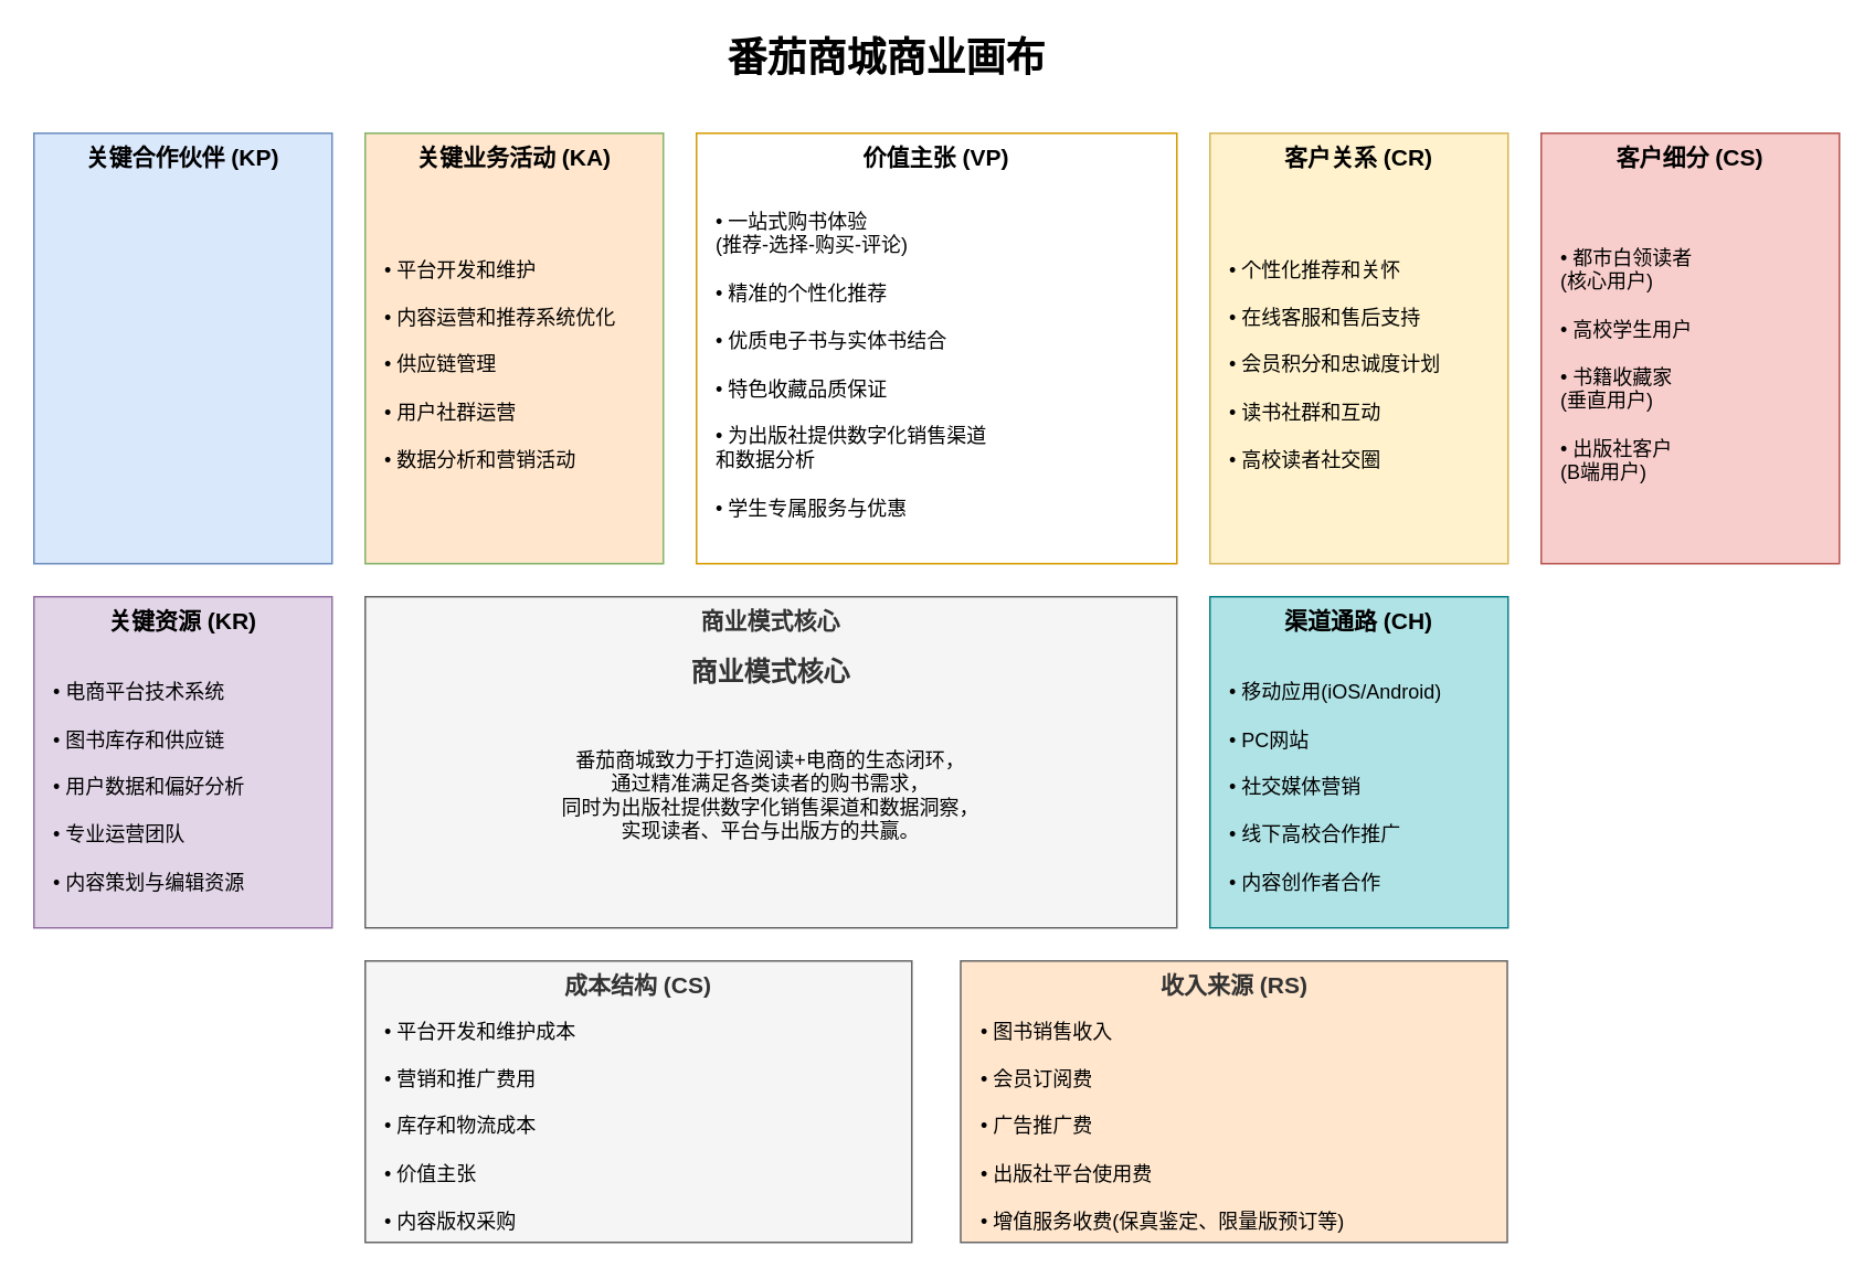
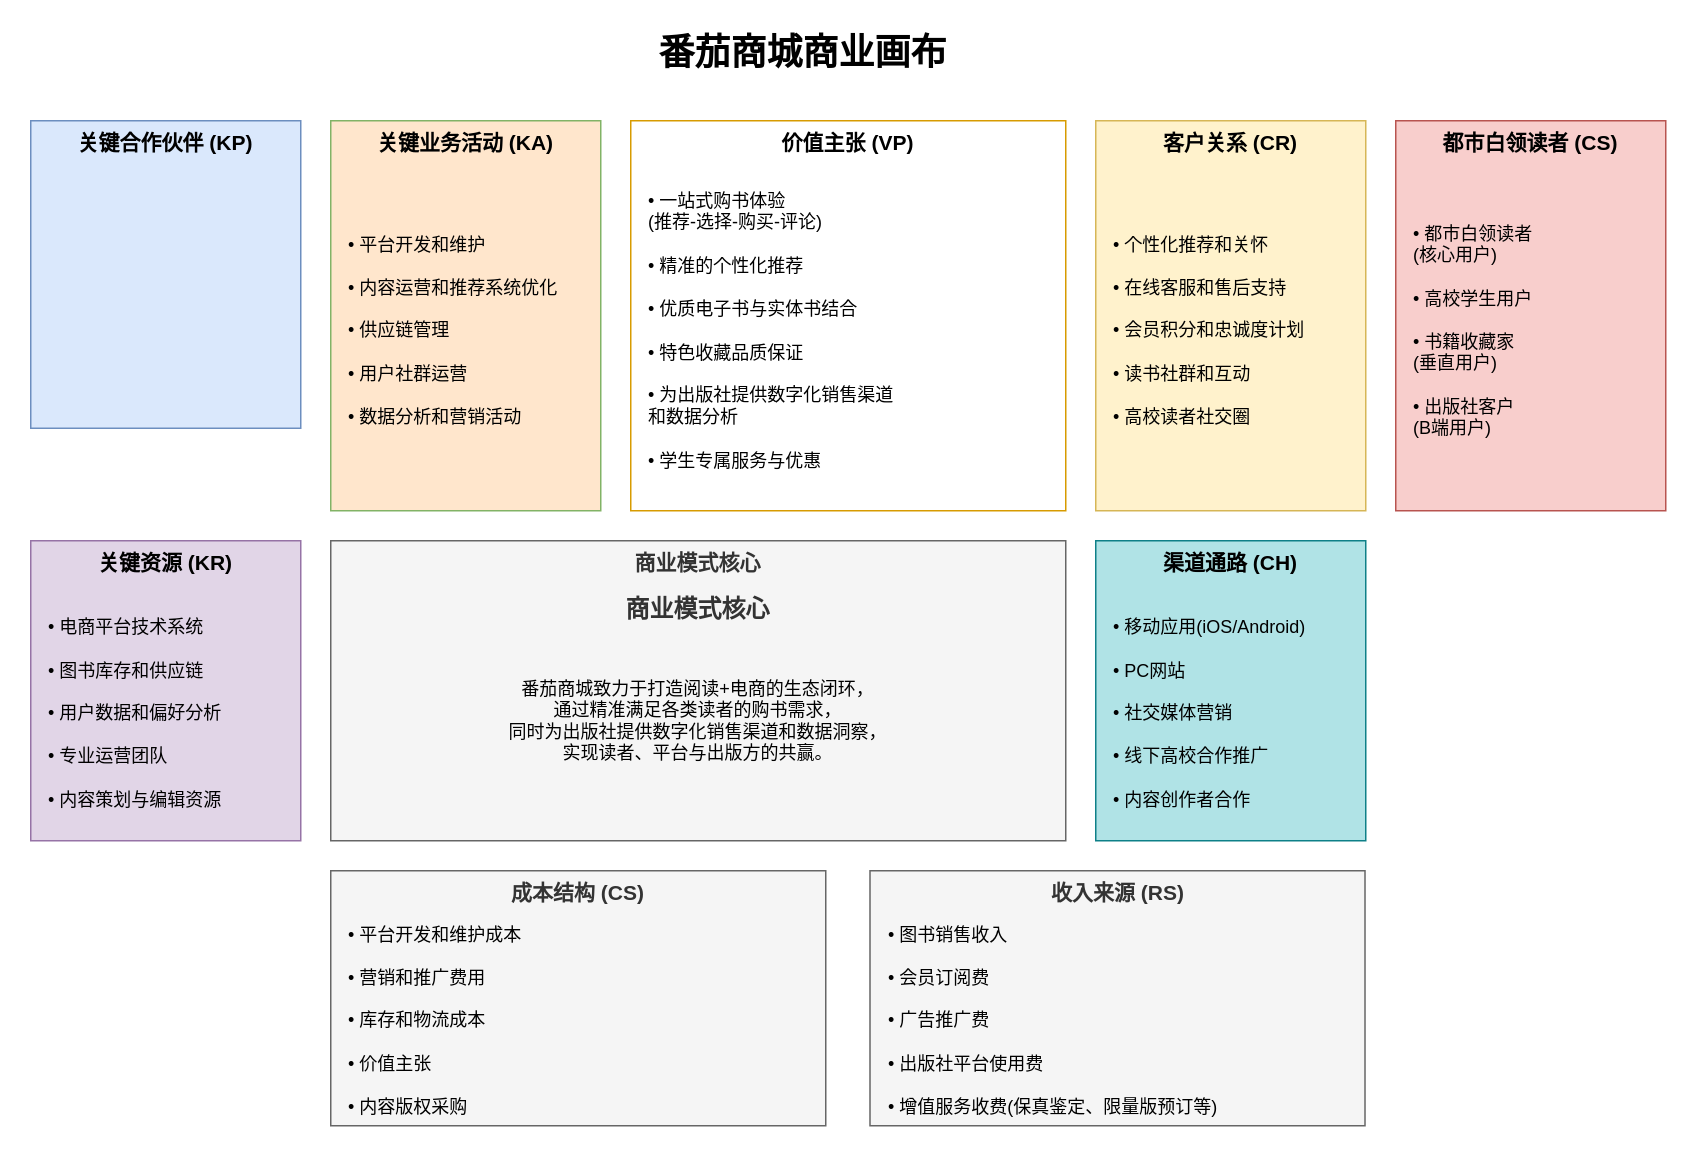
- <mxCell id="10" value="客户细分 (CS)" style="rounded=0;whiteSpace=wrap;html=1;fillColor=#f8cecc;strokeColor=#b85450;align=center;verticalAlign=top;fontStyle=1;fontSize=14;" vertex="1" parent="1"><mxGeometry x="930" y="80" width="180" height="260" as="geometry" /></mxCell>
+ <mxCell id="10" value="都市白领读者 (CS)" style="rounded=0;whiteSpace=wrap;html=1;fillColor=#f8cecc;strokeColor=#b85450;align=center;verticalAlign=top;fontStyle=1;fontSize=14;" vertex="1" parent="1"><mxGeometry x="930" y="80" width="180" height="260" as="geometry" /></mxCell>
- <mxCell id="3" value="关键合作伙伴 (KP)" style="rounded=0;whiteSpace=wrap;html=1;fillColor=#dae8fc;strokeColor=#6c8ebf;align=center;verticalAlign=top;fontStyle=1;fontSize=14;" vertex="1" parent="1"><mxGeometry x="20" y="80" width="180" height="260" as="geometry" /></mxCell>
+ <mxCell id="3" value="关键合作伙伴 (KP)" style="rounded=0;whiteSpace=wrap;html=1;fillColor=#dae8fc;strokeColor=#6c8ebf;align=center;verticalAlign=top;fontStyle=1;fontSize=14;" vertex="1" parent="1"><mxGeometry x="20" y="80" width="180" height="205" as="geometry" /></mxCell>
- <mxCell id="18" value="收入来源 (RS)" style="rounded=0;whiteSpace=wrap;html=1;fillColor=#ffe6cc;strokeColor=#666666;align=center;verticalAlign=top;fontStyle=1;fontSize=14;fontColor=#333333;" vertex="1" parent="1"><mxGeometry x="579.5" y="580" width="330" height="170" as="geometry" /></mxCell>
+ <mxCell id="18" value="收入来源 (RS)" style="rounded=0;whiteSpace=wrap;html=1;fillColor=#f5f5f5;strokeColor=#666666;align=center;verticalAlign=top;fontStyle=1;fontSize=14;fontColor=#333333;" vertex="1" parent="1"><mxGeometry x="579.5" y="580" width="330" height="170" as="geometry" /></mxCell>
